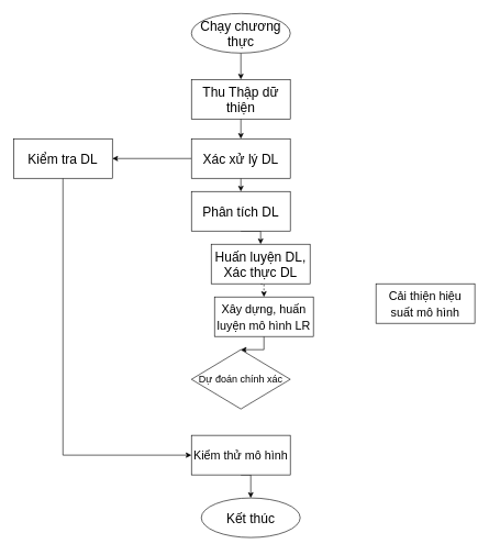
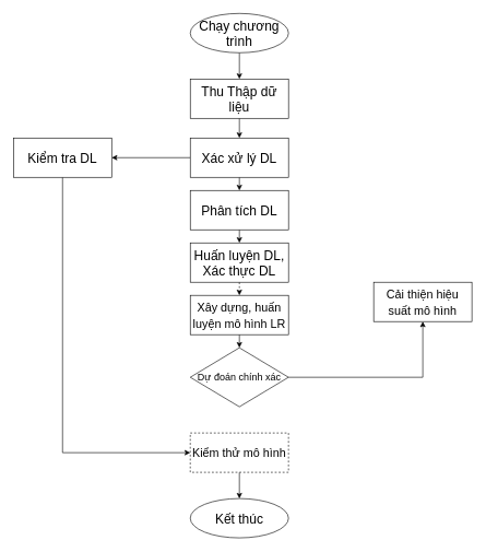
- <mxCell id="3" value="&lt;font style=&quot;font-size: 20px;&quot;&gt;Chạy chương thực&lt;/font&gt;" style="ellipse;whiteSpace=wrap;html=1;" parent="1" vertex="1"><mxGeometry x="290" y="20" width="150" height="60" as="geometry" /></mxCell>
+ <mxCell id="3" value="&lt;font style=&quot;font-size: 20px;&quot;&gt;Chạy chương trình&lt;/font&gt;" style="ellipse;whiteSpace=wrap;html=1;" parent="1" vertex="1"><mxGeometry x="290" y="20" width="150" height="60" as="geometry" /></mxCell>
- <mxCell id="5" value="&lt;font style=&quot;font-size: 20px;&quot;&gt;Thu Thập dữ thiện&lt;/font&gt;" style="rounded=0;whiteSpace=wrap;html=1;" parent="1" vertex="1"><mxGeometry x="290" y="120" width="150" height="60" as="geometry" /></mxCell>
+ <mxCell id="5" value="&lt;font style=&quot;font-size: 20px;&quot;&gt;Thu Thập dữ liệu&lt;/font&gt;" style="rounded=0;whiteSpace=wrap;html=1;" parent="1" vertex="1"><mxGeometry x="290" y="120" width="150" height="60" as="geometry" /></mxCell>
- <mxCell id="14" value="Huấn luyện DL, Xác thực DL" style="rounded=0;whiteSpace=wrap;html=1;fontSize=20;" parent="1" vertex="1"><mxGeometry x="320" y="370" width="150" height="60" as="geometry" /></mxCell>
+ <mxCell id="14" value="Huấn luyện DL, Xác thực DL" style="rounded=0;whiteSpace=wrap;html=1;fontSize=20;" parent="1" vertex="1"><mxGeometry x="290" y="370" width="150" height="60" as="geometry" /></mxCell>
- <mxCell id="16" value="&lt;font style=&quot;font-size: 18px;&quot;&gt;Xây dựng, huấn luyện mô hình LR&lt;/font&gt;" style="rounded=0;whiteSpace=wrap;html=1;fontSize=20;" parent="1" vertex="1"><mxGeometry x="325" y="450" width="150" height="60" as="geometry" /></mxCell>
+ <mxCell id="16" value="&lt;font style=&quot;font-size: 18px;&quot;&gt;Xây dựng, huấn luyện mô hình LR&lt;/font&gt;" style="rounded=0;whiteSpace=wrap;html=1;fontSize=20;" parent="1" vertex="1"><mxGeometry x="290" y="450" width="150" height="60" as="geometry" /></mxCell>
+ <mxCell id="17" style="edgeStyle=orthogonalEdgeStyle;rounded=0;orthogonalLoop=1;jettySize=auto;html=1;exitX=1;exitY=0.5;exitDx=0;exitDy=0;entryX=0.5;entryY=1;entryDx=0;entryDy=0;" parent="1" source="18" target="19" edge="1"><mxGeometry relative="1" as="geometry" /></mxCell>
- <mxCell id="21" value="&lt;font style=&quot;font-size: 18px;&quot;&gt;Kiểm thử mô hình&lt;/font&gt;" style="rounded=0;whiteSpace=wrap;html=1;fontSize=20;" parent="1" vertex="1"><mxGeometry x="290" y="660" width="150" height="60" as="geometry" /></mxCell>
+ <mxCell id="21" value="&lt;font style=&quot;font-size: 18px;&quot;&gt;Kiểm thử mô hình&lt;/font&gt;" style="rounded=0;whiteSpace=wrap;html=1;fontSize=20;dashed=1;" parent="1" vertex="1"><mxGeometry x="290" y="660" width="150" height="60" as="geometry" /></mxCell>
- <mxCell id="22" value="&lt;font style=&quot;font-size: 20px;&quot;&gt;Kết thúc&lt;/font&gt;" style="ellipse;whiteSpace=wrap;html=1;" parent="1" vertex="1"><mxGeometry x="305" y="755" width="150" height="60" as="geometry" /></mxCell>
+ <mxCell id="22" value="&lt;font style=&quot;font-size: 20px;&quot;&gt;Kết thúc&lt;/font&gt;" style="ellipse;whiteSpace=wrap;html=1;" parent="1" vertex="1"><mxGeometry x="290" y="760" width="150" height="60" as="geometry" /></mxCell>
